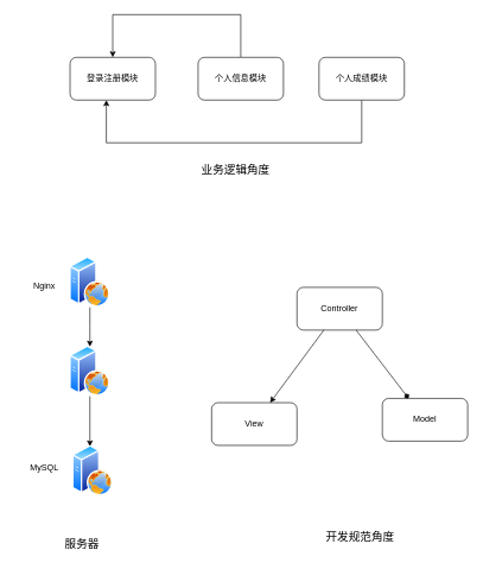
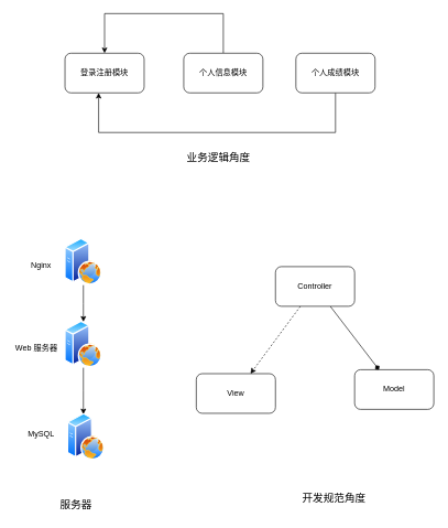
- <mxCell id="18" style="rounded=0;orthogonalLoop=1;jettySize=auto;html=1;" edge="1" parent="1" source="19" target="16"><mxGeometry relative="1" as="geometry" /></mxCell>
+ <mxCell id="18" style="rounded=0;orthogonalLoop=1;jettySize=auto;html=1;dashed=1;" edge="1" parent="1" source="19" target="16"><mxGeometry relative="1" as="geometry" /></mxCell>
+ <mxCell id="13" value="Web 服务器" style="text;html=1;strokeColor=none;fillColor=none;align=center;verticalAlign=middle;whiteSpace=wrap;rounded=0;" vertex="1" parent="1"><mxGeometry x="20.5" y="517" width="68" height="19" as="geometry" /></mxCell>
